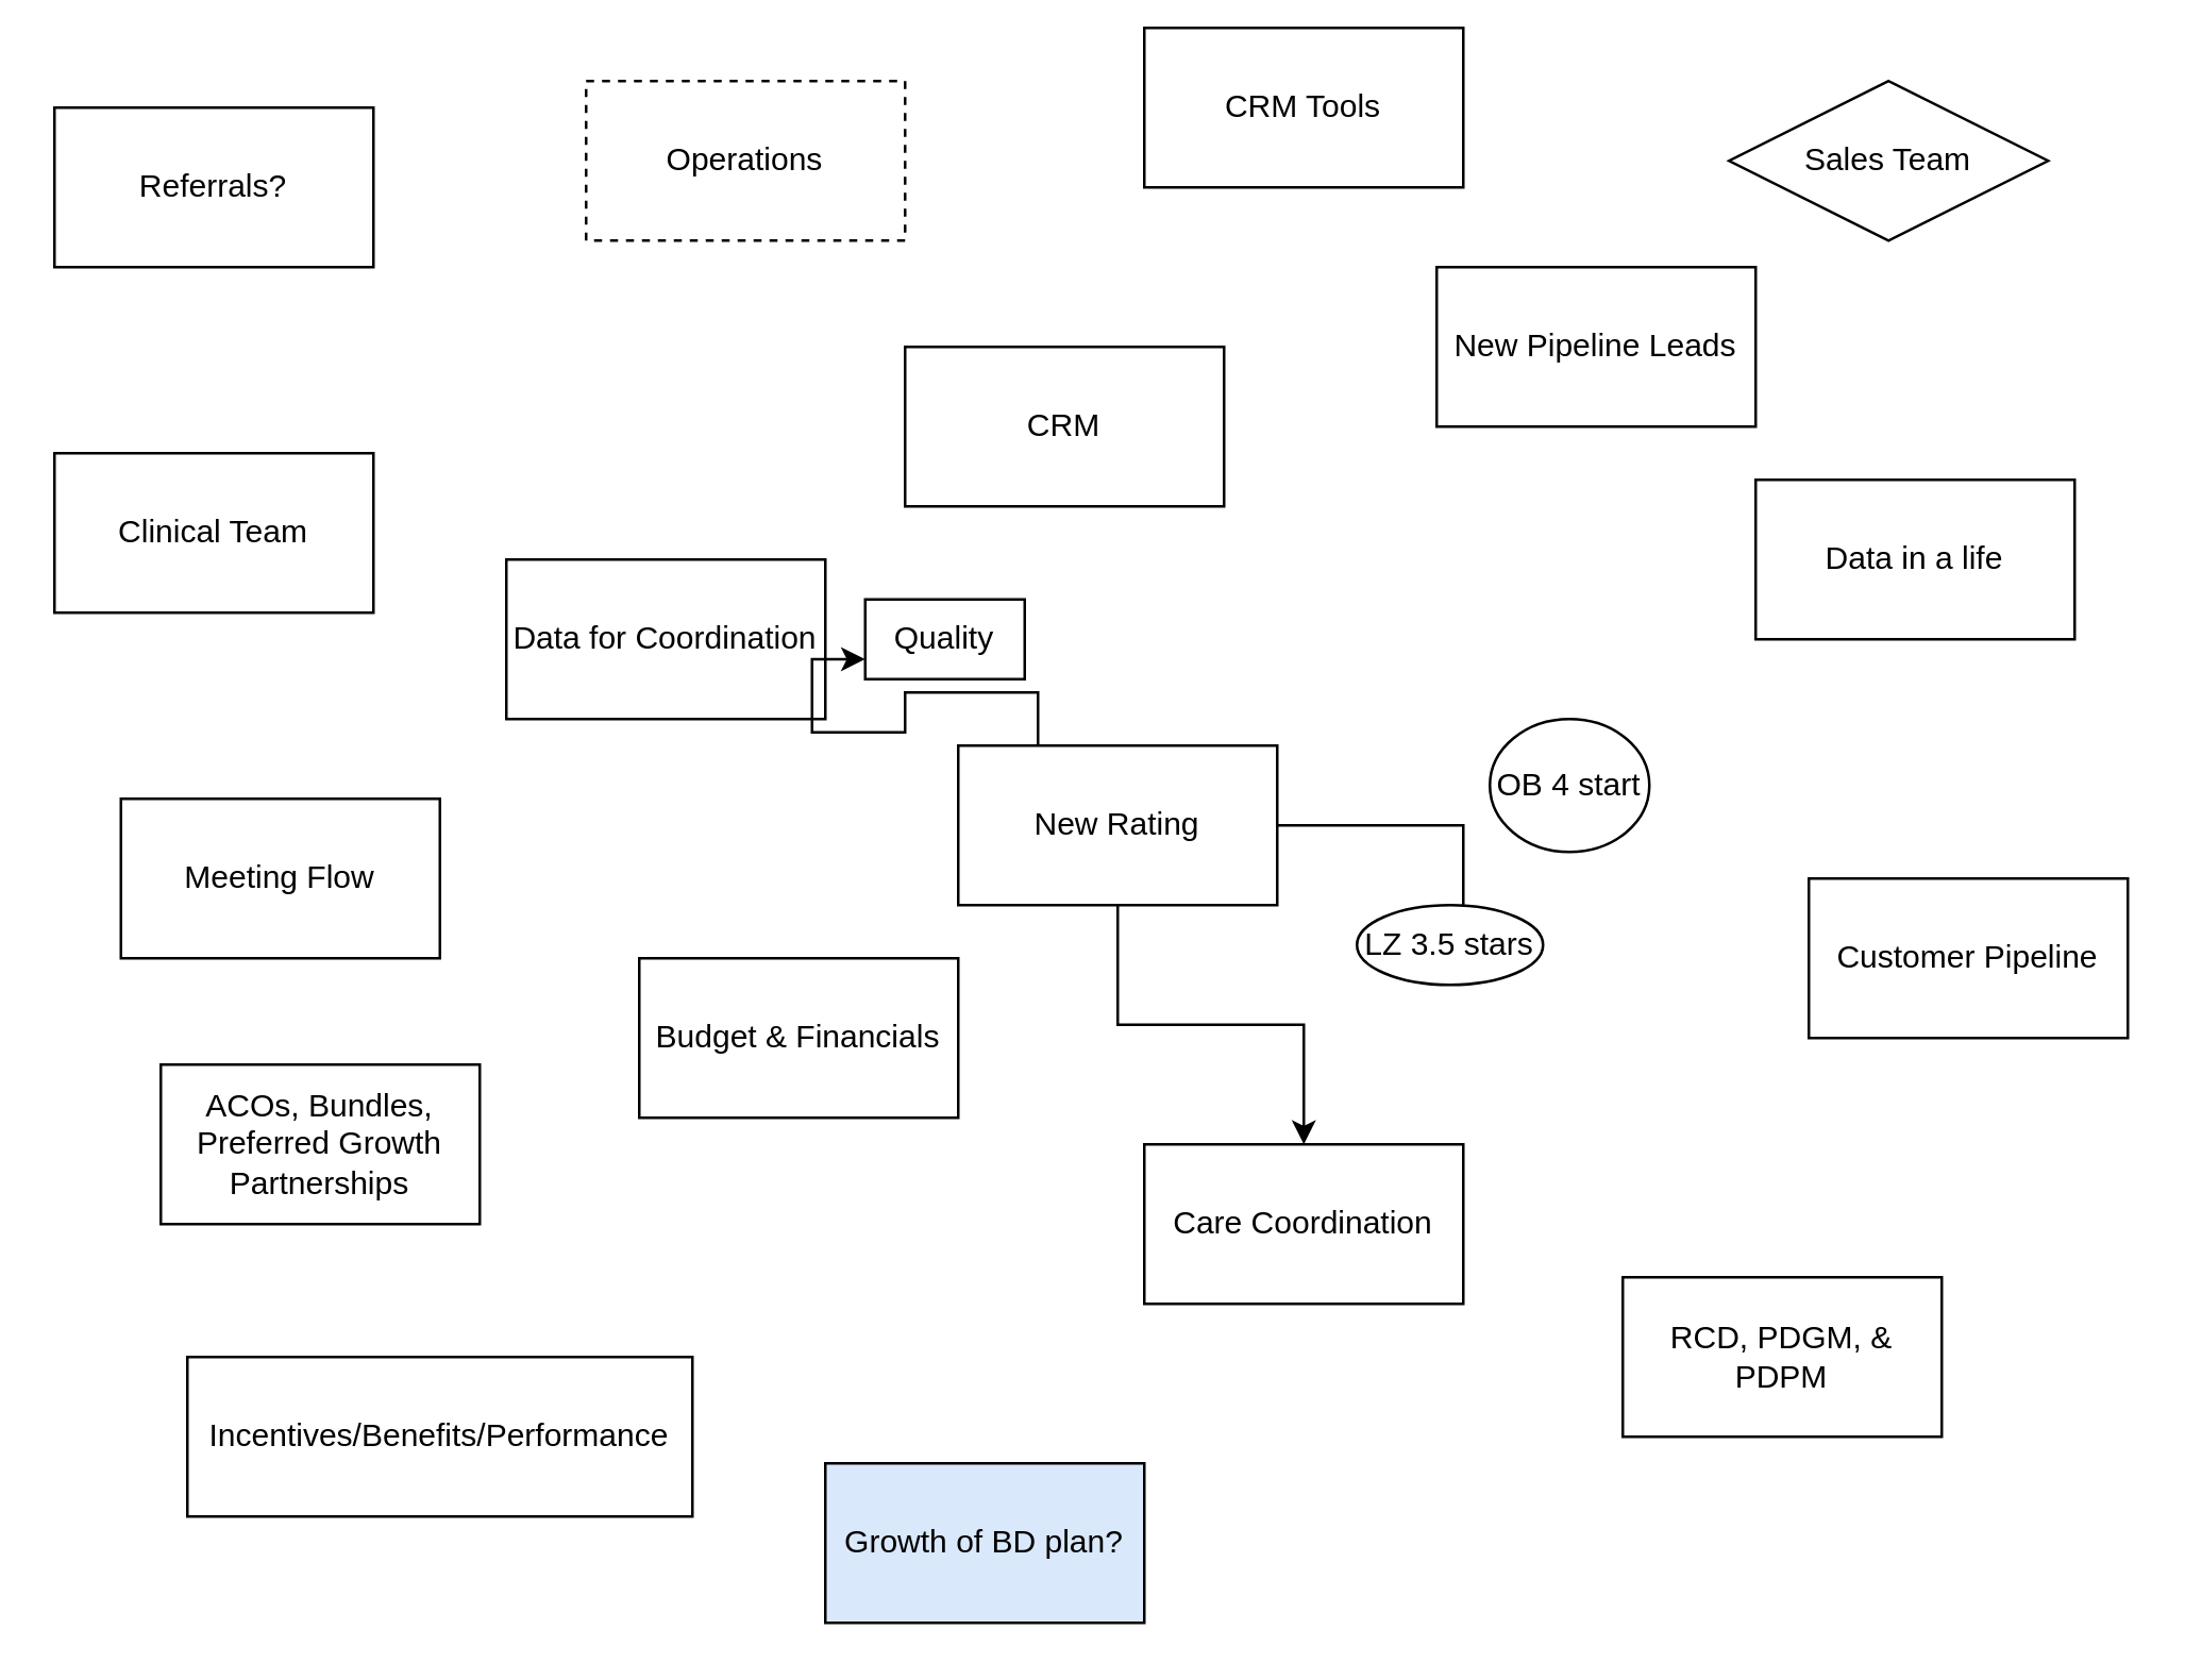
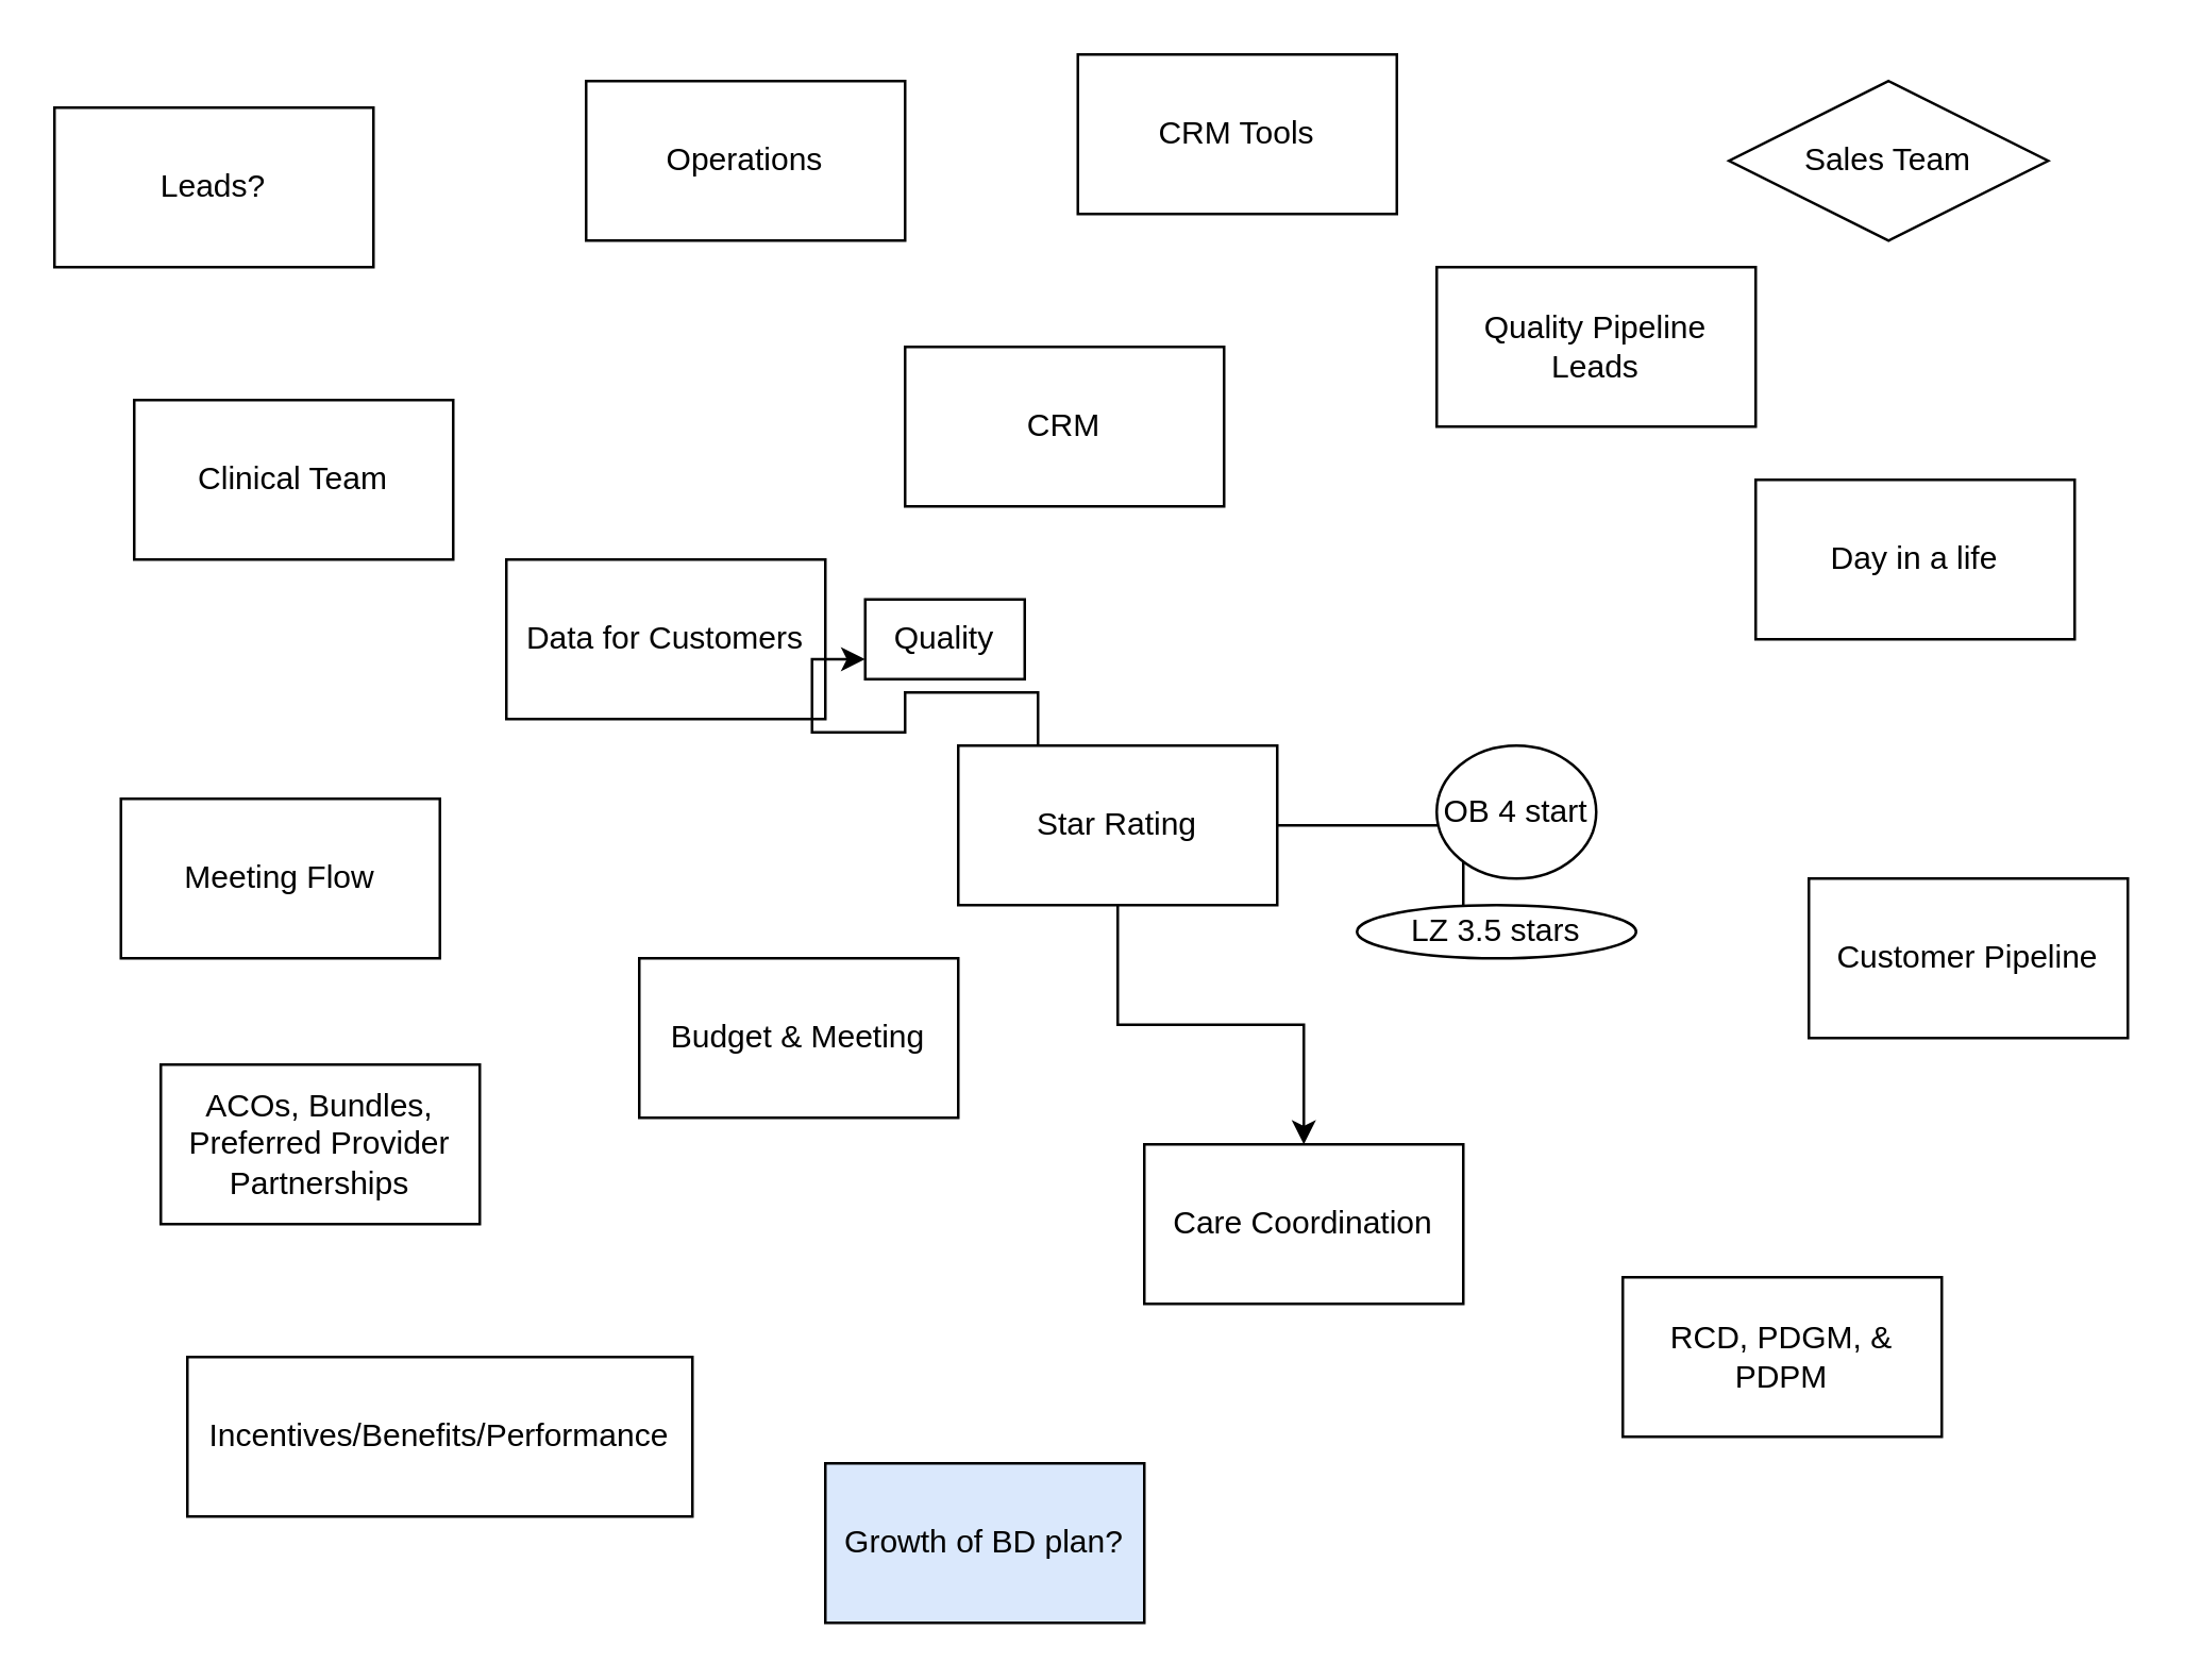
- <mxCell id="6" value="CRM Tools&lt;br&gt;" style="whiteSpace=wrap;html=1;" vertex="1" parent="1"><mxGeometry x="430" y="10" width="120" height="60" as="geometry" /></mxCell>
+ <mxCell id="6" value="CRM Tools&lt;br&gt;" style="whiteSpace=wrap;html=1;" vertex="1" parent="1"><mxGeometry x="405" y="20" width="120" height="60" as="geometry" /></mxCell>
- <mxCell id="5" value="Operations" style="rounded=0;whiteSpace=wrap;html=1;dashed=1;" vertex="1" parent="1"><mxGeometry x="220" y="30" width="120" height="60" as="geometry" /></mxCell>
+ <mxCell id="5" value="Operations" style="rounded=0;whiteSpace=wrap;html=1;" vertex="1" parent="1"><mxGeometry x="220" y="30" width="120" height="60" as="geometry" /></mxCell>
- <mxCell id="2" value="Referrals?" style="rounded=0;whiteSpace=wrap;html=1;" vertex="1" parent="1"><mxGeometry x="20" y="40" width="120" height="60" as="geometry" /></mxCell>
+ <mxCell id="2" value="Leads?" style="rounded=0;whiteSpace=wrap;html=1;" vertex="1" parent="1"><mxGeometry x="20" y="40" width="120" height="60" as="geometry" /></mxCell>
- <mxCell id="10" value="New Pipeline Leads" style="whiteSpace=wrap;html=1;" vertex="1" parent="1"><mxGeometry x="540" y="100" width="120" height="60" as="geometry" /></mxCell>
+ <mxCell id="10" value="Quality Pipeline Leads" style="whiteSpace=wrap;html=1;" vertex="1" parent="1"><mxGeometry x="540" y="100" width="120" height="60" as="geometry" /></mxCell>
- <mxCell id="4" value="Clinical Team" style="rounded=0;whiteSpace=wrap;html=1;" vertex="1" parent="1"><mxGeometry x="20" y="170" width="120" height="60" as="geometry" /></mxCell>
+ <mxCell id="4" value="Clinical Team" style="rounded=0;whiteSpace=wrap;html=1;" vertex="1" parent="1"><mxGeometry x="50" y="150" width="120" height="60" as="geometry" /></mxCell>
- <mxCell id="7" value="Data in a life" style="whiteSpace=wrap;html=1;" vertex="1" parent="1"><mxGeometry x="660" y="180" width="120" height="60" as="geometry" /></mxCell>
+ <mxCell id="7" value="Day in a life" style="whiteSpace=wrap;html=1;" vertex="1" parent="1"><mxGeometry x="660" y="180" width="120" height="60" as="geometry" /></mxCell>
- <mxCell id="11" value="Data for Coordination" style="whiteSpace=wrap;html=1;" vertex="1" parent="1"><mxGeometry x="190" y="210" width="120" height="60" as="geometry" /></mxCell>
+ <mxCell id="11" value="Data for Customers" style="whiteSpace=wrap;html=1;" vertex="1" parent="1"><mxGeometry x="190" y="210" width="120" height="60" as="geometry" /></mxCell>
- <mxCell id="19" value="OB 4 start" style="ellipse;whiteSpace=wrap;html=1;" vertex="1" parent="16"><mxGeometry x="200" width="60" height="50" as="geometry" /></mxCell>
+ <mxCell id="19" value="OB 4 start" style="ellipse;whiteSpace=wrap;html=1;" vertex="1" parent="16"><mxGeometry x="180" y="10" width="60" height="50" as="geometry" /></mxCell>
- <mxCell id="18" value="New Rating" style="whiteSpace=wrap;html=1;" vertex="1" parent="16"><mxGeometry y="10" width="120" height="60" as="geometry" /></mxCell>
+ <mxCell id="18" value="Star Rating" style="whiteSpace=wrap;html=1;" vertex="1" parent="16"><mxGeometry y="10" width="120" height="60" as="geometry" /></mxCell>
- <mxCell id="21" value="LZ 3.5 stars" style="ellipse;whiteSpace=wrap;html=1;" vertex="1" parent="16"><mxGeometry x="150" y="70" width="70" height="30" as="geometry" /></mxCell>
+ <mxCell id="21" value="LZ 3.5 stars" style="ellipse;whiteSpace=wrap;html=1;" vertex="1" parent="16"><mxGeometry x="150" y="70" width="105" height="20" as="geometry" /></mxCell>
- <mxCell id="15" value="Budget &amp;amp; Financials" style="whiteSpace=wrap;html=1;" vertex="1" parent="1"><mxGeometry x="240" y="360" width="120" height="60" as="geometry" /></mxCell>
+ <mxCell id="15" value="Budget &amp;amp; Meeting" style="whiteSpace=wrap;html=1;" vertex="1" parent="1"><mxGeometry x="240" y="360" width="120" height="60" as="geometry" /></mxCell>
- <mxCell id="12" value="ACOs, Bundles, Preferred Growth Partnerships" style="whiteSpace=wrap;html=1;" vertex="1" parent="1"><mxGeometry x="60" y="400" width="120" height="60" as="geometry" /></mxCell>
+ <mxCell id="12" value="ACOs, Bundles, Preferred Provider Partnerships" style="whiteSpace=wrap;html=1;" vertex="1" parent="1"><mxGeometry x="60" y="400" width="120" height="60" as="geometry" /></mxCell>
